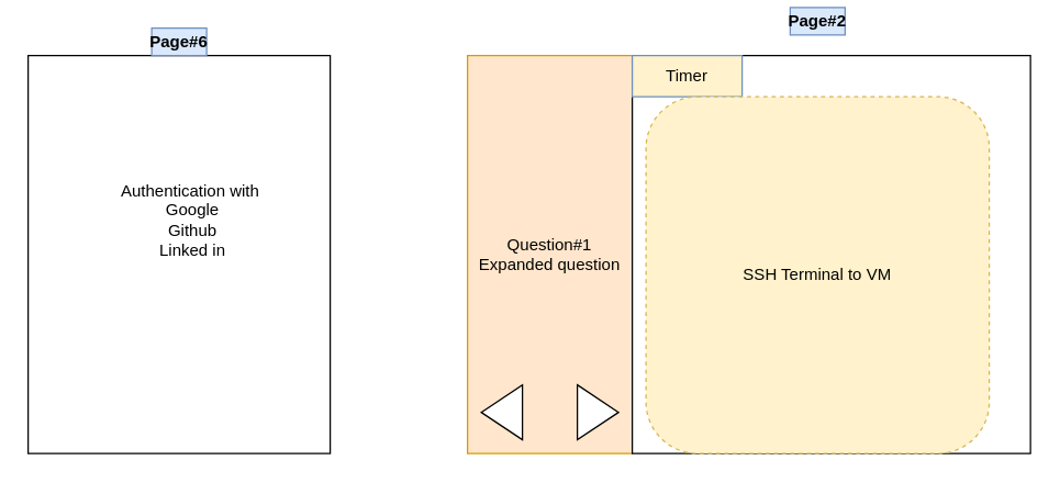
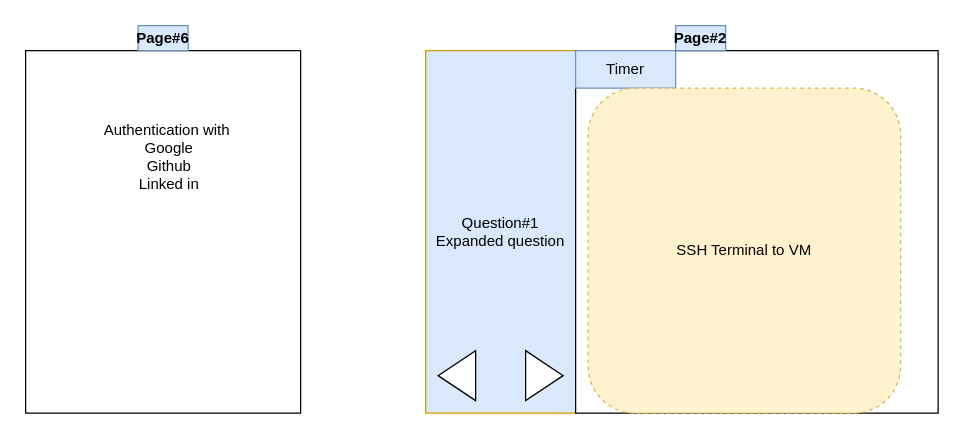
- <mxCell id="11" value="Page#2" style="text;html=1;strokeColor=#6c8ebf;fillColor=#dae8fc;align=center;verticalAlign=middle;whiteSpace=wrap;rounded=0;fontStyle=1" vertex="1" parent="1"><mxGeometry x="575" y="5" width="40" height="20" as="geometry" /></mxCell>
+ <mxCell id="11" value="Page#2" style="text;html=1;strokeColor=#6c8ebf;fillColor=#dae8fc;align=center;verticalAlign=middle;whiteSpace=wrap;rounded=0;fontStyle=1" vertex="1" parent="1"><mxGeometry x="540" y="20" width="40" height="20" as="geometry" /></mxCell>
- <mxCell id="6" value="Timer" style="rounded=0;whiteSpace=wrap;html=1;fillColor=#fff2cc;strokeColor=#6c8ebf;" vertex="1" parent="1"><mxGeometry x="460" y="40" width="80" height="30" as="geometry" /></mxCell>
+ <mxCell id="6" value="Timer" style="rounded=0;whiteSpace=wrap;html=1;fillColor=#dae8fc;strokeColor=#6c8ebf;" vertex="1" parent="1"><mxGeometry x="460" y="40" width="80" height="30" as="geometry" /></mxCell>
- <mxCell id="9" value="Authentication with&amp;nbsp;&lt;br&gt;Google&lt;br&gt;Github&lt;br&gt;Linked in" style="text;html=1;strokeColor=none;fillColor=none;align=center;verticalAlign=middle;whiteSpace=wrap;rounded=0;" vertex="1" parent="1"><mxGeometry x="85" y="115" width="110" height="90" as="geometry" /></mxCell>
+ <mxCell id="9" value="Authentication with&amp;nbsp;&lt;br&gt;Google&lt;br&gt;Github&lt;br&gt;Linked in" style="text;html=1;strokeColor=none;fillColor=none;align=center;verticalAlign=middle;whiteSpace=wrap;rounded=0;" vertex="1" parent="1"><mxGeometry x="80" y="80" width="110" height="90" as="geometry" /></mxCell>
- <mxCell id="2" value="Question#1&lt;br&gt;Expanded question" style="rounded=0;whiteSpace=wrap;html=1;fillColor=#ffe6cc;strokeColor=#d79b00;" vertex="1" parent="1"><mxGeometry x="340" y="40" width="120" height="290" as="geometry" /></mxCell>
+ <mxCell id="2" value="Question#1&lt;br&gt;Expanded question" style="rounded=0;whiteSpace=wrap;html=1;fillColor=#dae8fc;strokeColor=#d79b00;" vertex="1" parent="1"><mxGeometry x="340" y="40" width="120" height="290" as="geometry" /></mxCell>
